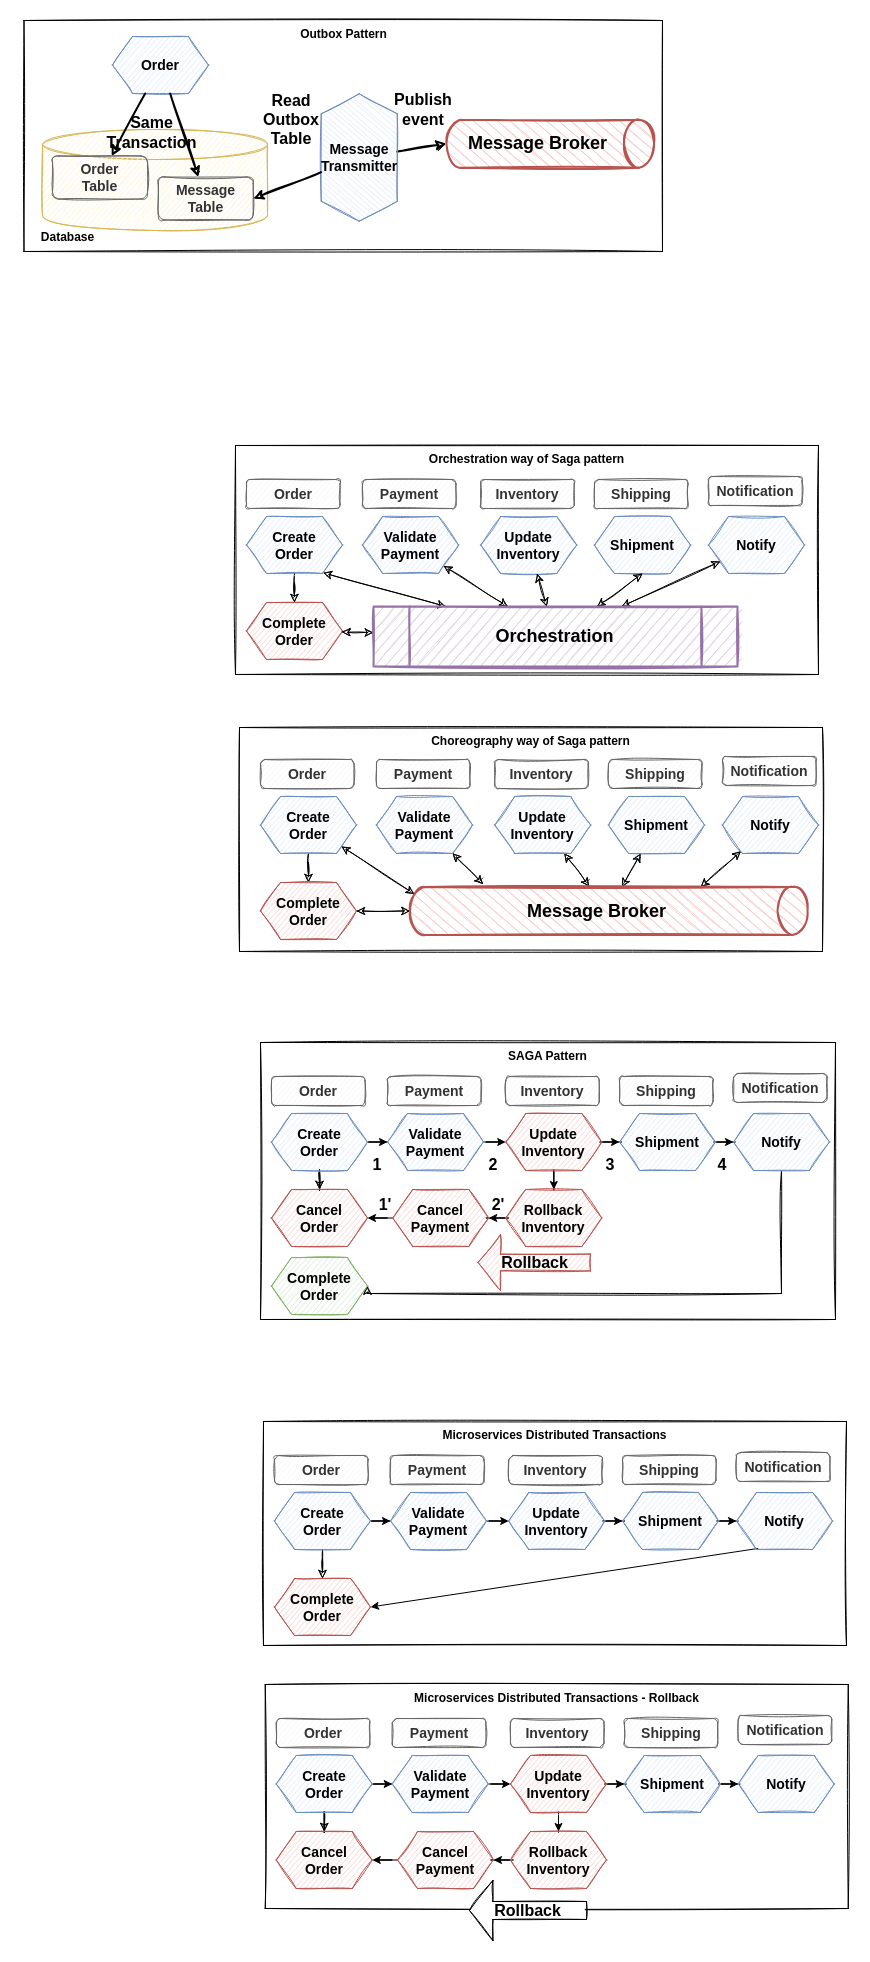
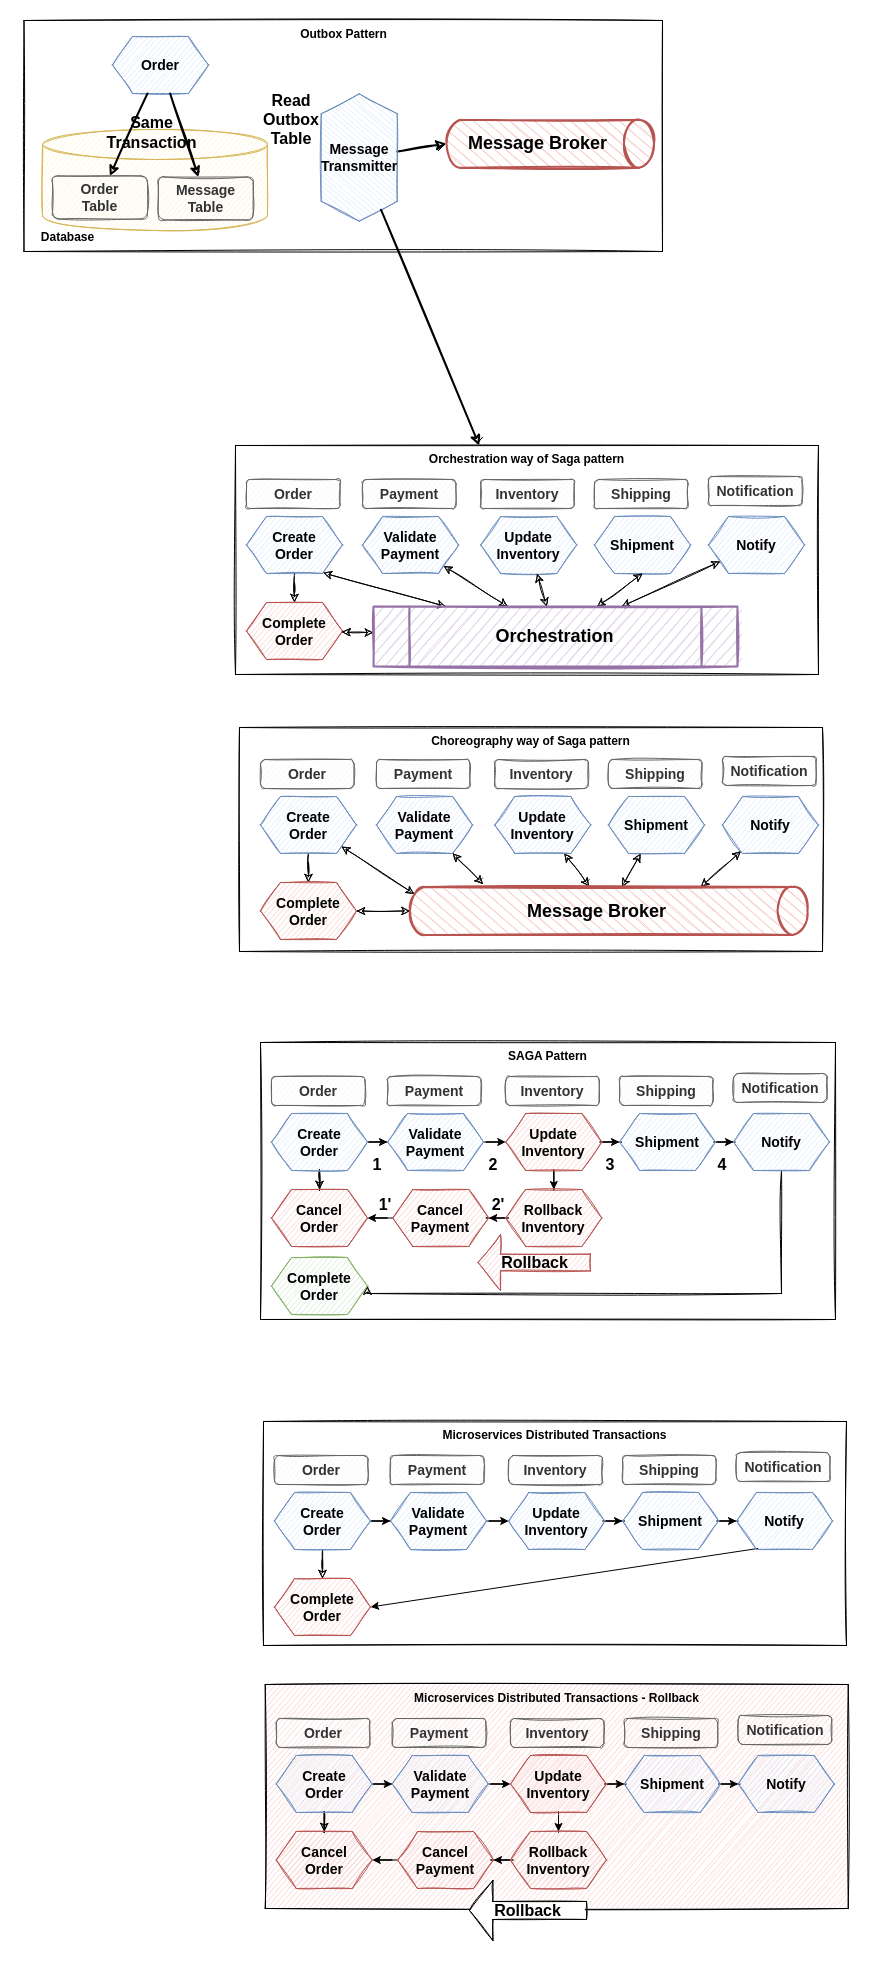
- <mxCell id="127" value="Publish event" style="text;html=1;strokeColor=none;fillColor=none;align=center;verticalAlign=middle;whiteSpace=wrap;rounded=0;sketch=1;fontStyle=1;fontSize=16;" vertex="1" parent="1"><mxGeometry x="402.75" y="99" width="40" height="20" as="geometry" /></mxCell>
- <mxCell id="119" value="Order &lt;br&gt;Table" style="rounded=1;whiteSpace=wrap;html=1;fontSize=14;fontStyle=1;sketch=1;fillColor=#f5f5f5;strokeColor=#666666;fontColor=#333333;" vertex="1" parent="1"><mxGeometry x="52" y="155.5" width="95" height="43" as="geometry" /></mxCell>
+ <mxCell id="119" value="Order &lt;br&gt;Table" style="rounded=1;whiteSpace=wrap;html=1;fontSize=14;fontStyle=1;sketch=1;fillColor=#f5f5f5;strokeColor=#666666;fontColor=#333333;" vertex="1" parent="1"><mxGeometry x="52" y="175.5" width="95" height="43" as="geometry" /></mxCell>
- <mxCell id="124" style="edgeStyle=none;rounded=0;sketch=1;orthogonalLoop=1;jettySize=auto;html=1;entryX=1;entryY=0.5;entryDx=0;entryDy=0;strokeWidth=2;" edge="1" parent="1" source="117" target="120"><mxGeometry relative="1" as="geometry" /></mxCell>
+ <mxCell id="124" style="edgeStyle=none;rounded=0;sketch=1;orthogonalLoop=1;jettySize=auto;html=1;strokeWidth=2;" edge="1" parent="1" source="117" target="94"><mxGeometry relative="1" as="geometry" /></mxCell>
- <mxCell id="20" value="Microservices Distributed Transactions - Rollback" style="rounded=0;whiteSpace=wrap;html=1;sketch=1;horizontal=1;verticalAlign=top;fontStyle=1" parent="1" vertex="1"><mxGeometry x="264.75" y="1684" width="583" height="224" as="geometry" /></mxCell>
+ <mxCell id="20" value="Microservices Distributed Transactions - Rollback" style="rounded=0;whiteSpace=wrap;html=1;sketch=1;horizontal=1;verticalAlign=top;fontStyle=1;fillColor=#f8cecc;" parent="1" vertex="1"><mxGeometry x="264.75" y="1684" width="583" height="224" as="geometry" /></mxCell>
